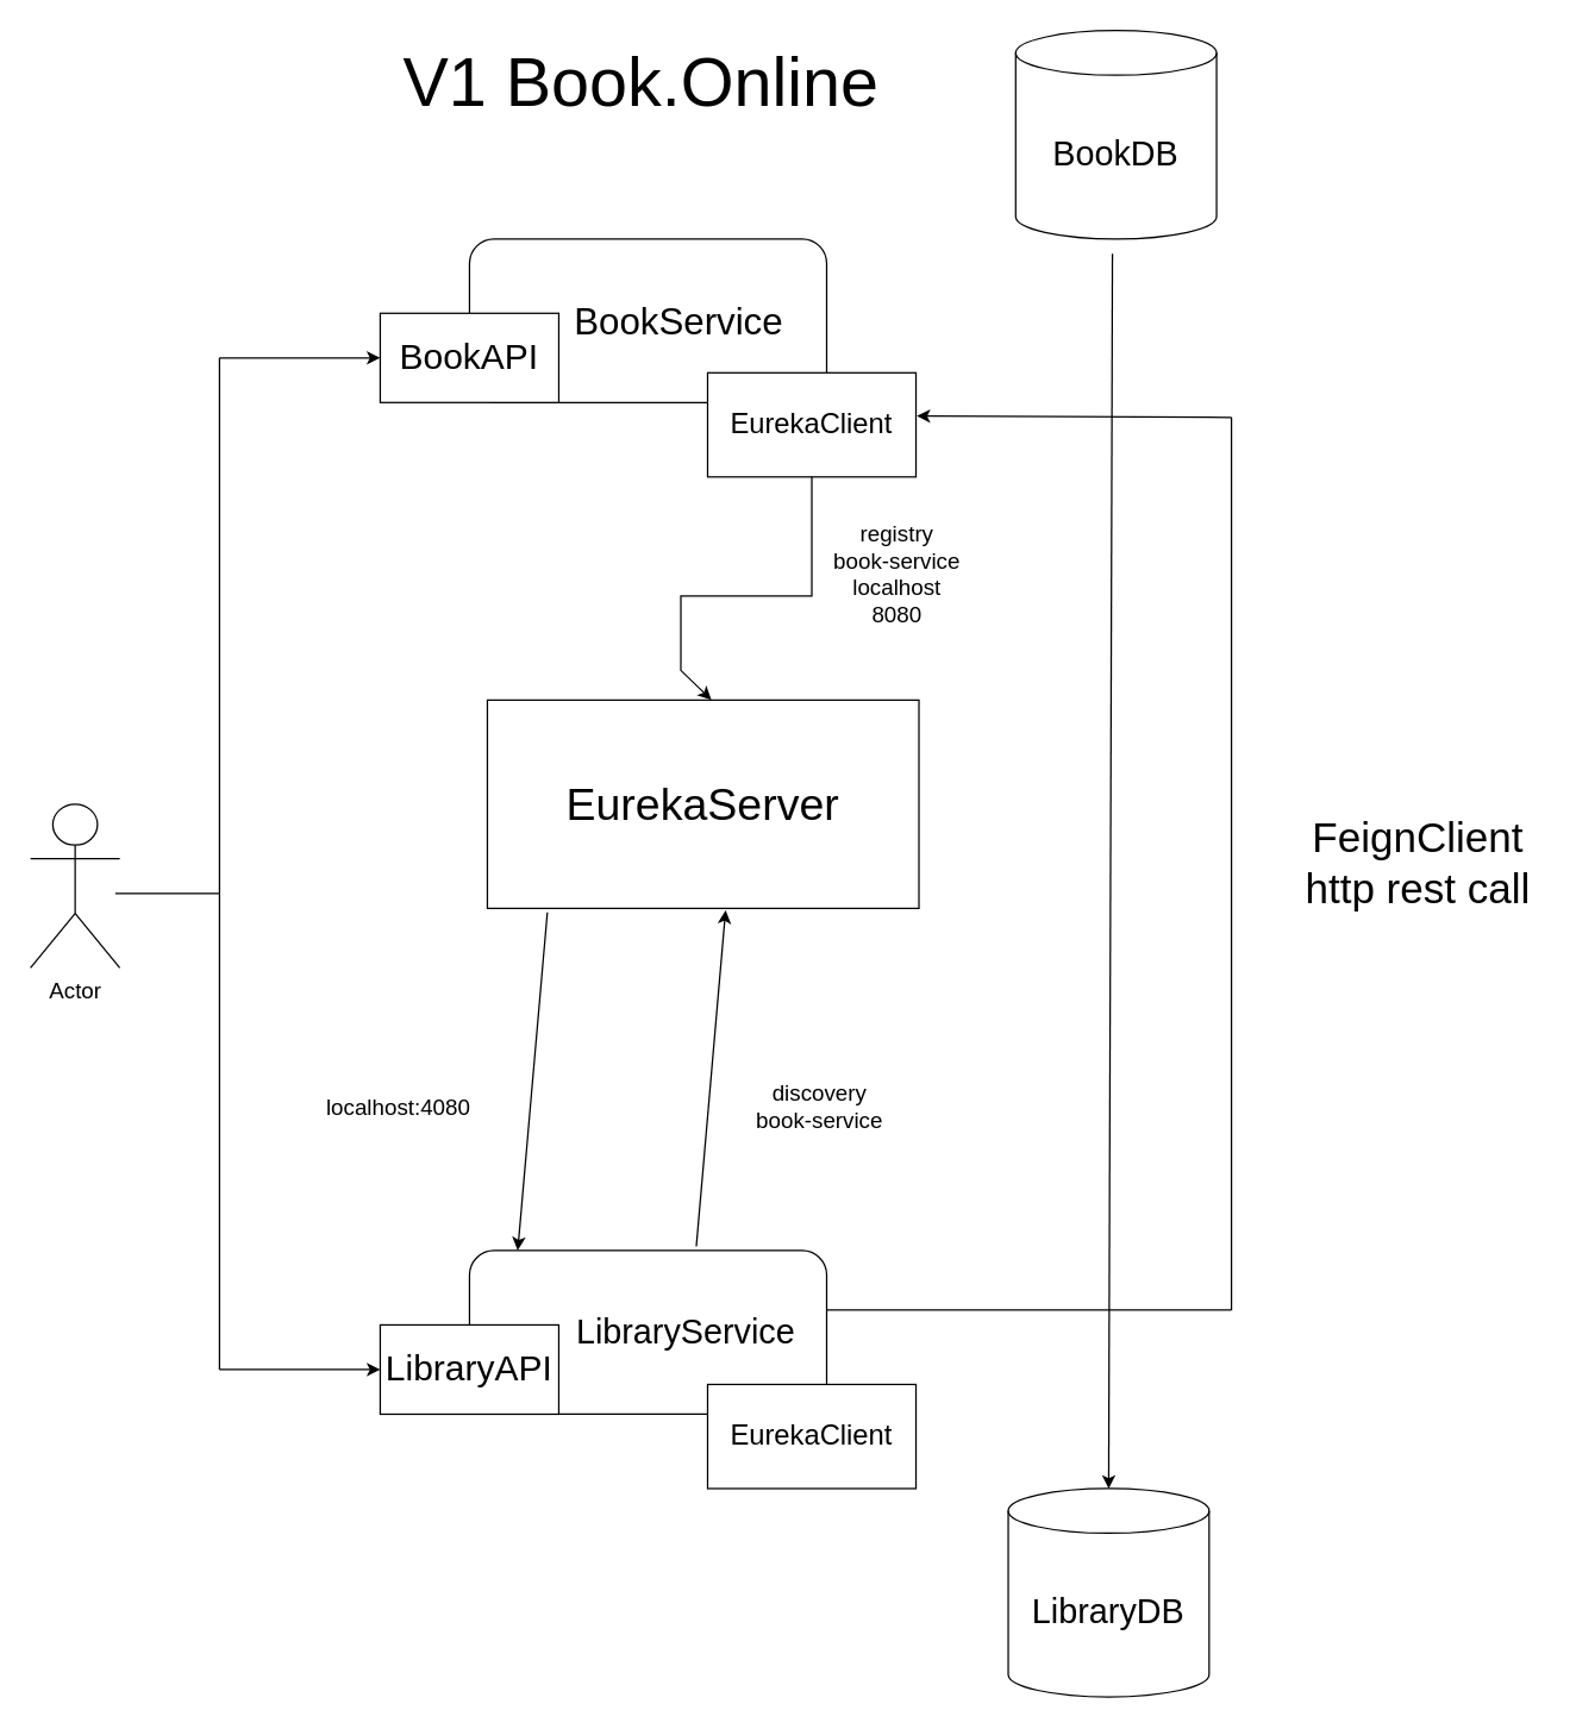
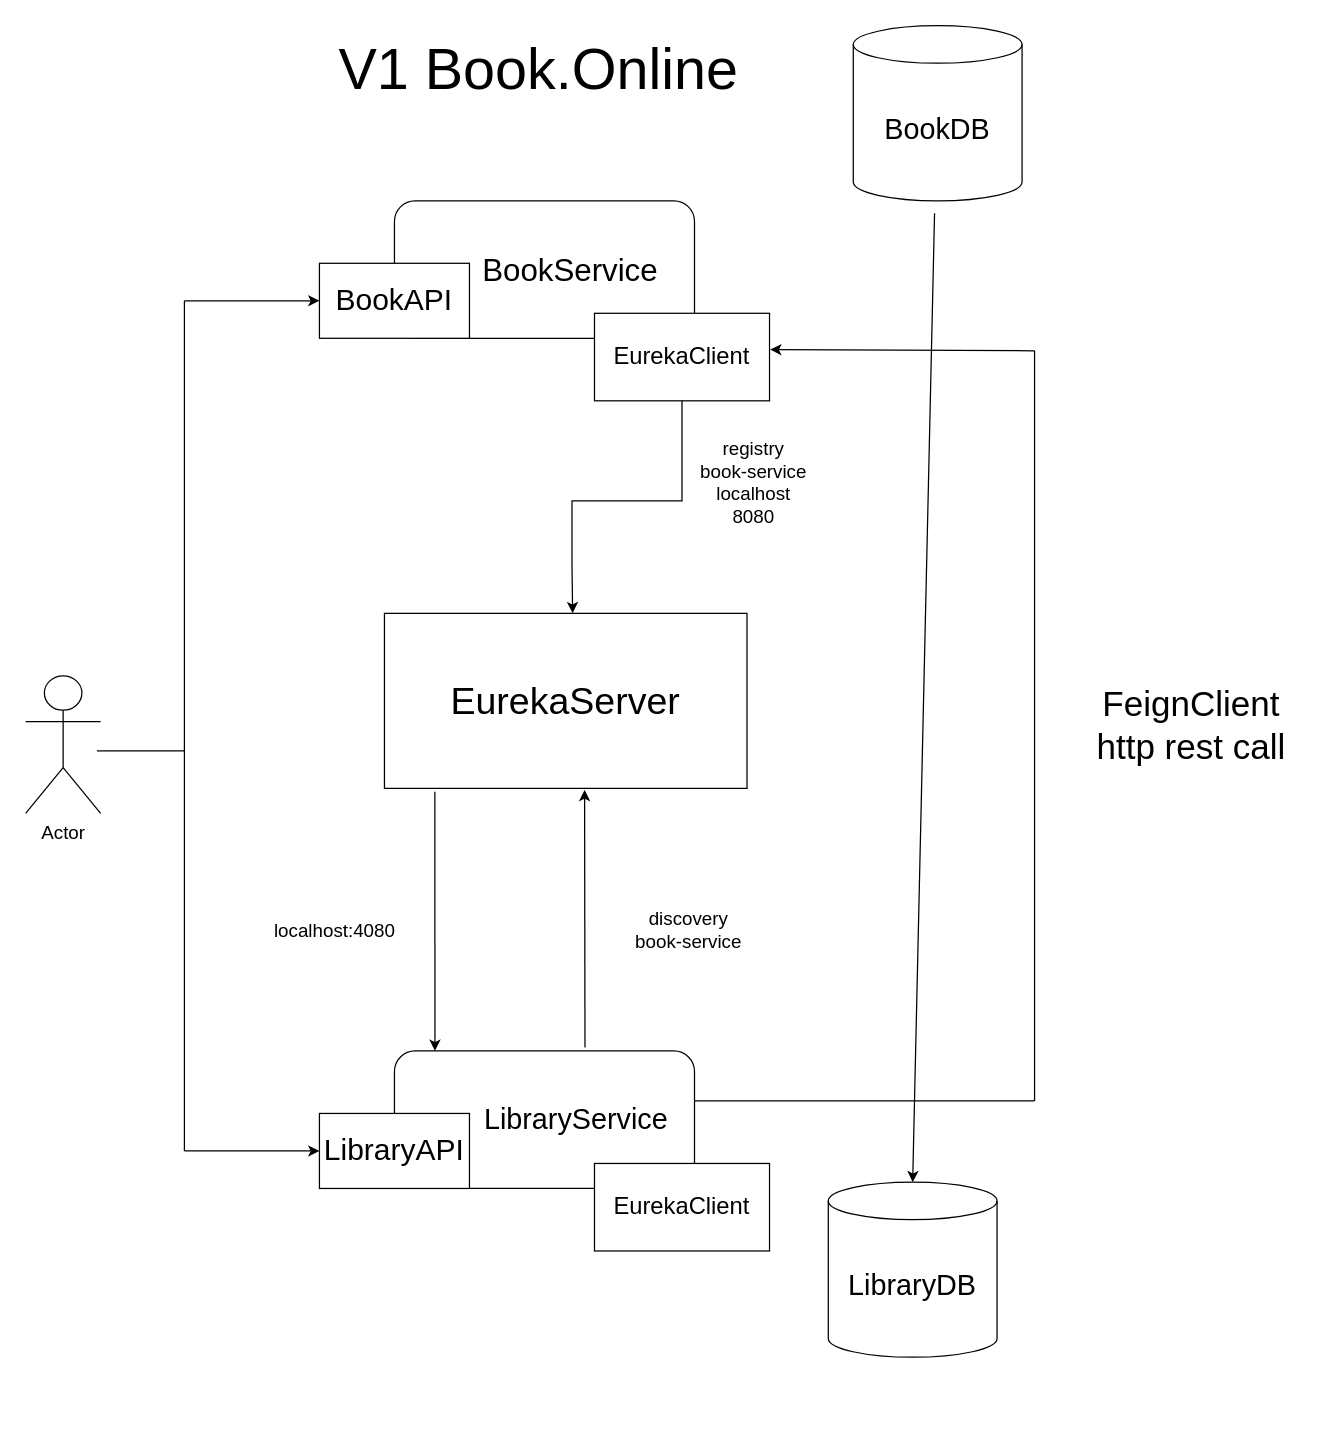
- <mxCell id="21" value="&lt;font style=&quot;font-size: 30px;&quot;&gt;EurekaServer&lt;/font&gt;" style="rounded=0;whiteSpace=wrap;html=1;" vertex="1" parent="1"><mxGeometry x="327" y="470" width="290" height="140" as="geometry" /></mxCell>
+ <mxCell id="21" value="&lt;font style=&quot;font-size: 30px;&quot;&gt;EurekaServer&lt;/font&gt;" style="rounded=0;whiteSpace=wrap;html=1;" vertex="1" parent="1"><mxGeometry x="307" y="490" width="290" height="140" as="geometry" /></mxCell>
- <mxCell id="13" value="&lt;font style=&quot;font-size: 23px;&quot;&gt;LibraryDB&lt;/font&gt;" style="shape=cylinder3;whiteSpace=wrap;html=1;boundedLbl=1;backgroundOutline=1;size=15;" vertex="1" parent="1"><mxGeometry x="677" y="1000" width="135" height="140" as="geometry" /></mxCell>
+ <mxCell id="13" value="&lt;font style=&quot;font-size: 23px;&quot;&gt;LibraryDB&lt;/font&gt;" style="shape=cylinder3;whiteSpace=wrap;html=1;boundedLbl=1;backgroundOutline=1;size=15;" vertex="1" parent="1"><mxGeometry x="662" y="945" width="135" height="140" as="geometry" /></mxCell>
